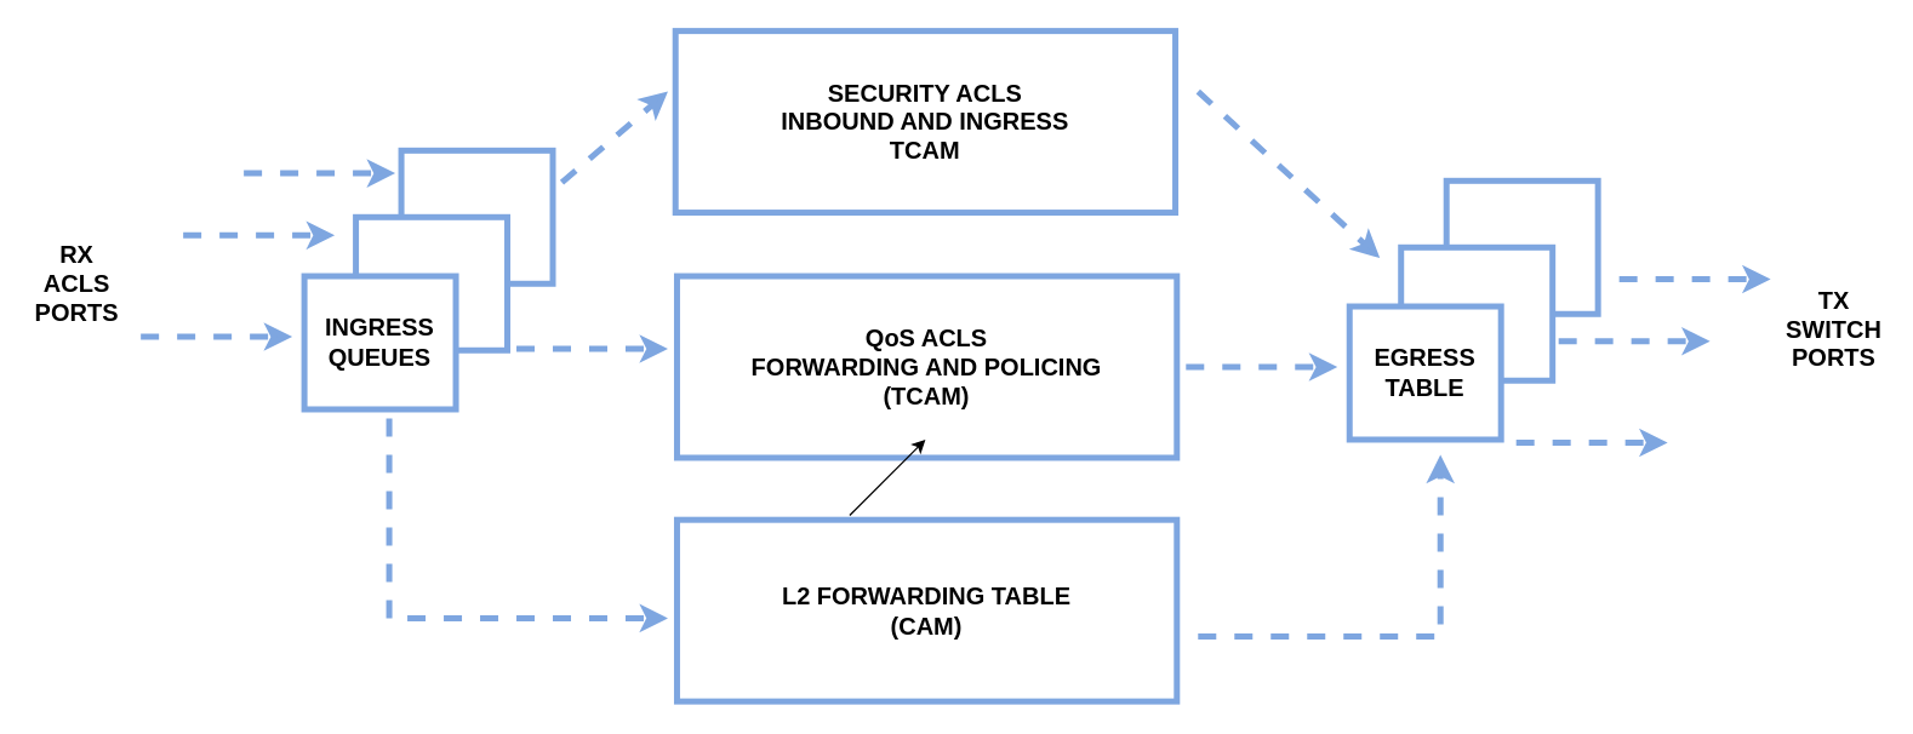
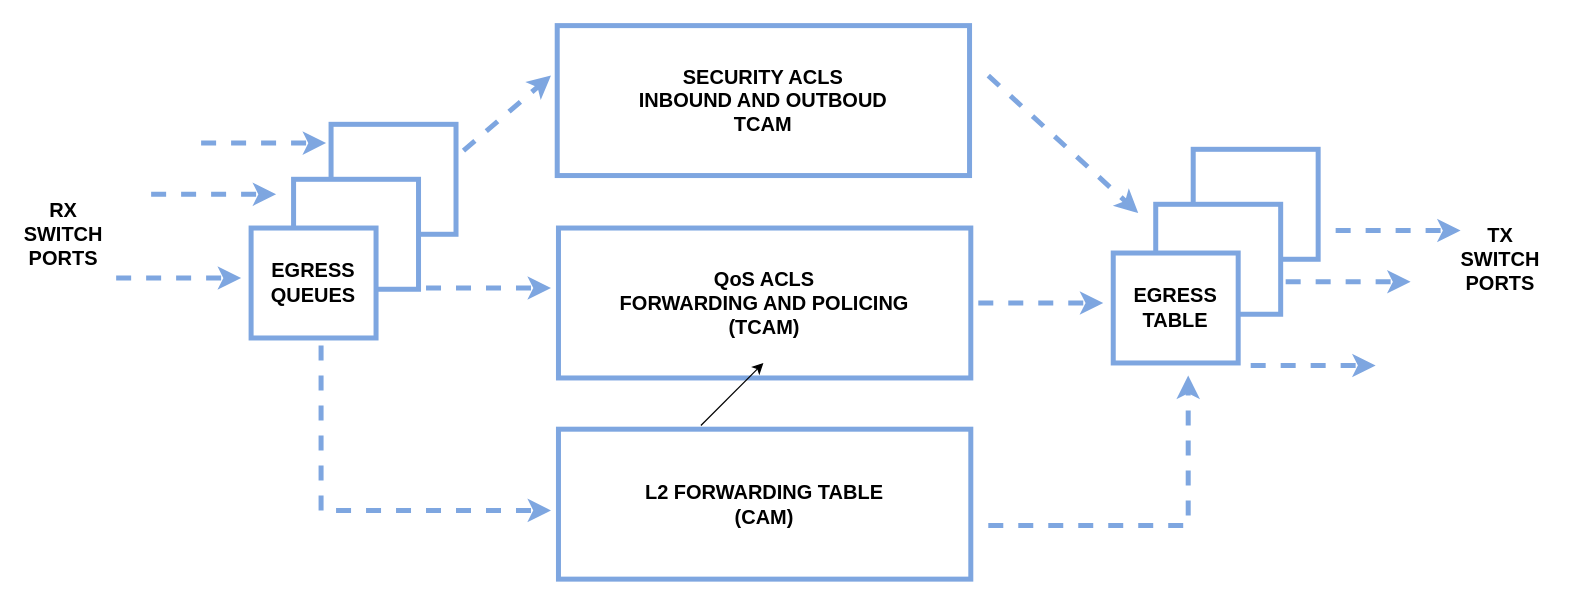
- <mxCell id="4" value="&lt;div style=&quot;font-size: 16px;&quot;&gt;SECURITY ACLS &lt;br style=&quot;font-size: 16px;&quot;&gt;&lt;/div&gt;&lt;div style=&quot;font-size: 16px;&quot;&gt;INBOUND AND INGRESS&lt;/div&gt;&lt;div style=&quot;font-size: 16px;&quot;&gt;TCAM&lt;br style=&quot;font-size: 16px;&quot;&gt;&lt;/div&gt;" style="rounded=0;whiteSpace=wrap;html=1;strokeWidth=4;fontSize=16;fontStyle=1;strokeColor=#7EA6E0;" vertex="1" parent="1"><mxGeometry x="445" y="20" width="330" height="120" as="geometry" /></mxCell>
+ <mxCell id="4" value="&lt;div style=&quot;font-size: 16px;&quot;&gt;SECURITY ACLS &lt;br style=&quot;font-size: 16px;&quot;&gt;&lt;/div&gt;&lt;div style=&quot;font-size: 16px;&quot;&gt;INBOUND AND OUTBOUD&lt;/div&gt;&lt;div style=&quot;font-size: 16px;&quot;&gt;TCAM&lt;br style=&quot;font-size: 16px;&quot;&gt;&lt;/div&gt;" style="rounded=0;whiteSpace=wrap;html=1;strokeWidth=4;fontSize=16;fontStyle=1;strokeColor=#7EA6E0;" vertex="1" parent="1"><mxGeometry x="445" y="20" width="330" height="120" as="geometry" /></mxCell>
- <mxCell id="23" value="&lt;div&gt;RX&lt;/div&gt;&lt;div&gt;ACLS&lt;/div&gt;&lt;div&gt;PORTS&lt;br&gt;&lt;/div&gt;" style="text;html=1;strokeColor=none;fillColor=none;align=center;verticalAlign=middle;whiteSpace=wrap;rounded=0;fontSize=16;fontStyle=1" vertex="1" parent="1"><mxGeometry x="20" y="172" width="60" height="30" as="geometry" /></mxCell>
+ <mxCell id="23" value="&lt;div&gt;RX&lt;/div&gt;&lt;div&gt;SWITCH&lt;/div&gt;&lt;div&gt;PORTS&lt;br&gt;&lt;/div&gt;" style="text;html=1;strokeColor=none;fillColor=none;align=center;verticalAlign=middle;whiteSpace=wrap;rounded=0;fontSize=16;fontStyle=1" vertex="1" parent="1"><mxGeometry x="20" y="172" width="60" height="30" as="geometry" /></mxCell>
- <mxCell id="25" value="&lt;div&gt;TX&lt;/div&gt;&lt;div&gt;SWITCH&lt;/div&gt;&lt;div&gt;PORTS&lt;br&gt;&lt;/div&gt;" style="text;html=1;strokeColor=none;fillColor=none;align=center;verticalAlign=middle;whiteSpace=wrap;rounded=0;fontSize=16;fontStyle=1" vertex="1" parent="1"><mxGeometry x="1180" y="202" width="60" height="30" as="geometry" /></mxCell>
+ <mxCell id="25" value="&lt;div&gt;TX&lt;/div&gt;&lt;div&gt;SWITCH&lt;/div&gt;&lt;div&gt;PORTS&lt;br&gt;&lt;/div&gt;" style="text;html=1;strokeColor=none;fillColor=none;align=center;verticalAlign=middle;whiteSpace=wrap;rounded=0;fontSize=16;fontStyle=1" vertex="1" parent="1"><mxGeometry x="1170" y="192" width="60" height="30" as="geometry" /></mxCell>
- <mxCell id="7" value="&lt;div&gt;INGRESS &lt;br&gt;&lt;/div&gt;&lt;div&gt;QUEUES&lt;br&gt;&lt;/div&gt;" style="rounded=0;whiteSpace=wrap;html=1;strokeWidth=4;fontSize=16;fontStyle=1;strokeColor=#7EA6E0;" vertex="1" parent="1"><mxGeometry y="182" width="100" height="88" as="geometry" x="200" /></mxCell>
+ <mxCell id="7" value="&lt;div&gt;EGRESS &lt;br&gt;&lt;/div&gt;&lt;div&gt;QUEUES&lt;br&gt;&lt;/div&gt;" style="rounded=0;whiteSpace=wrap;html=1;strokeWidth=4;fontSize=16;fontStyle=1;strokeColor=#7EA6E0;" vertex="1" parent="1"><mxGeometry y="182" width="100" height="88" as="geometry" x="200" /></mxCell>
